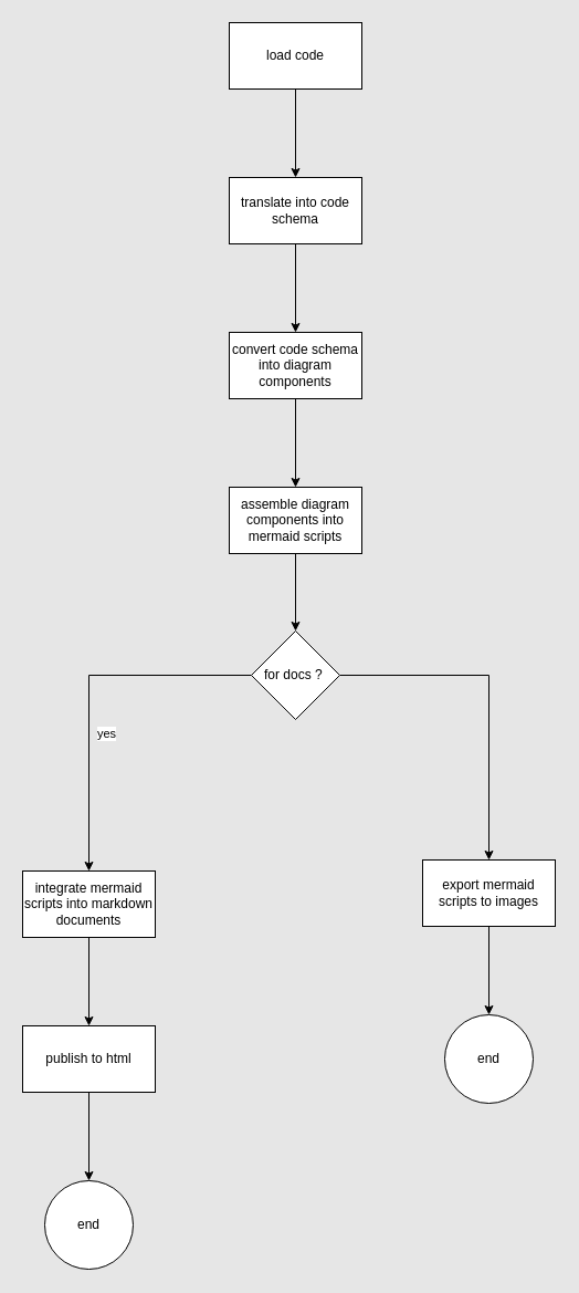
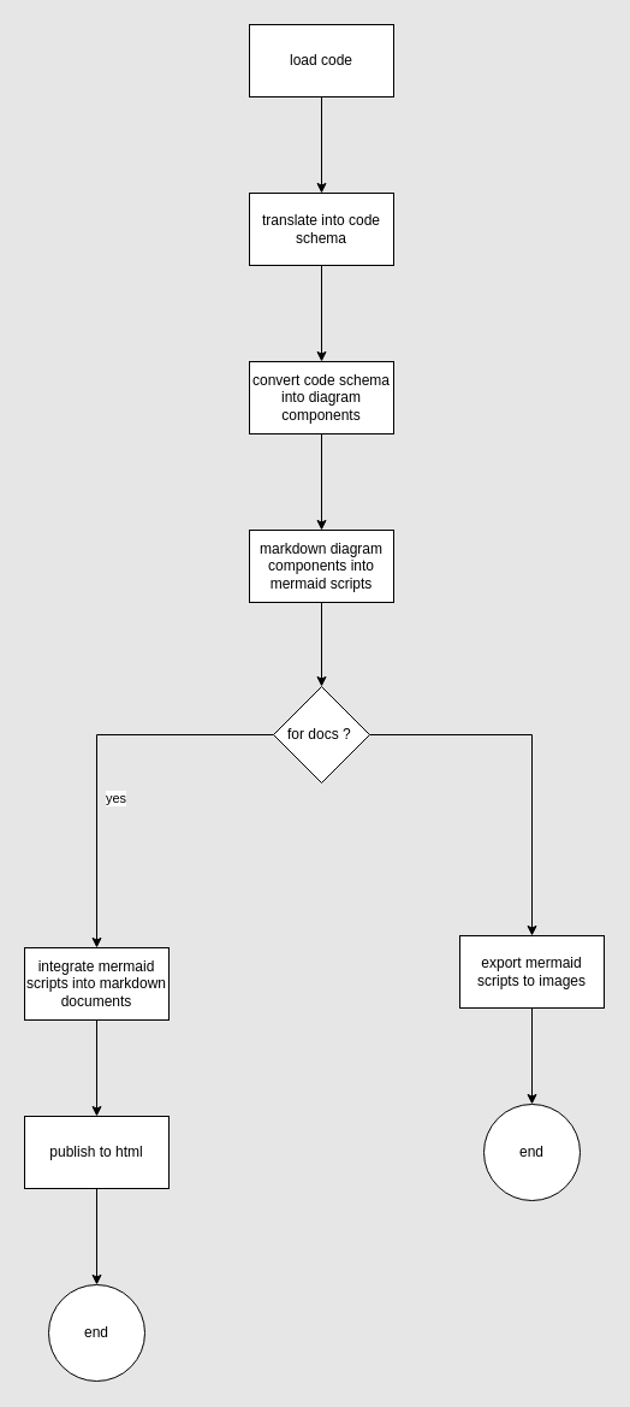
- <mxCell id="9" value="assemble diagram components into mermaid scripts" style="whiteSpace=wrap;html=1;" vertex="1" parent="1"><mxGeometry x="207" y="440" width="120" height="60" as="geometry" /></mxCell>
+ <mxCell id="9" value="markdown diagram components into mermaid scripts" style="whiteSpace=wrap;html=1;" vertex="1" parent="1"><mxGeometry x="207" y="440" width="120" height="60" as="geometry" /></mxCell>
